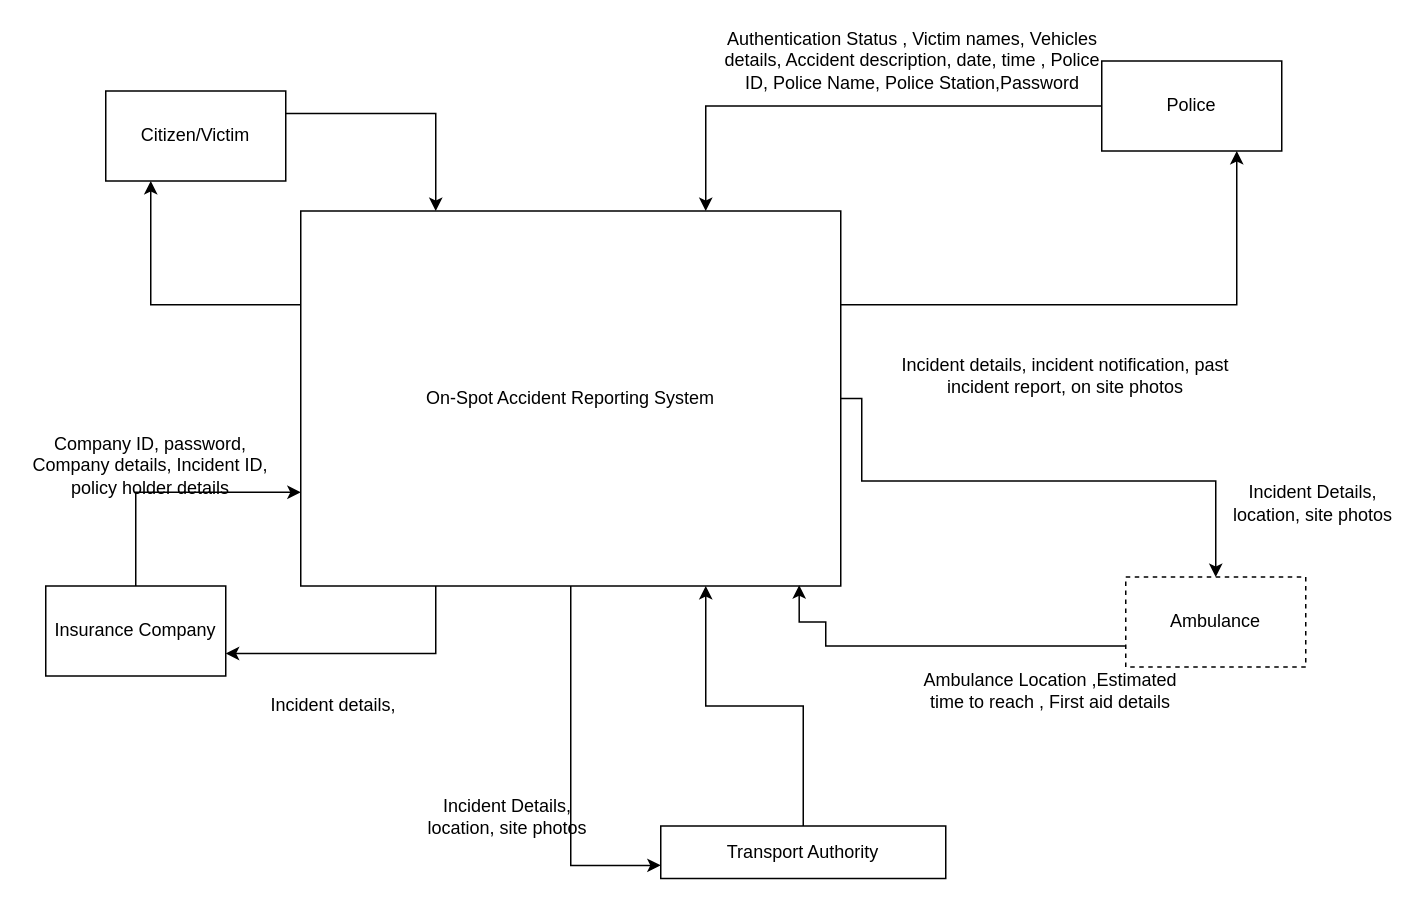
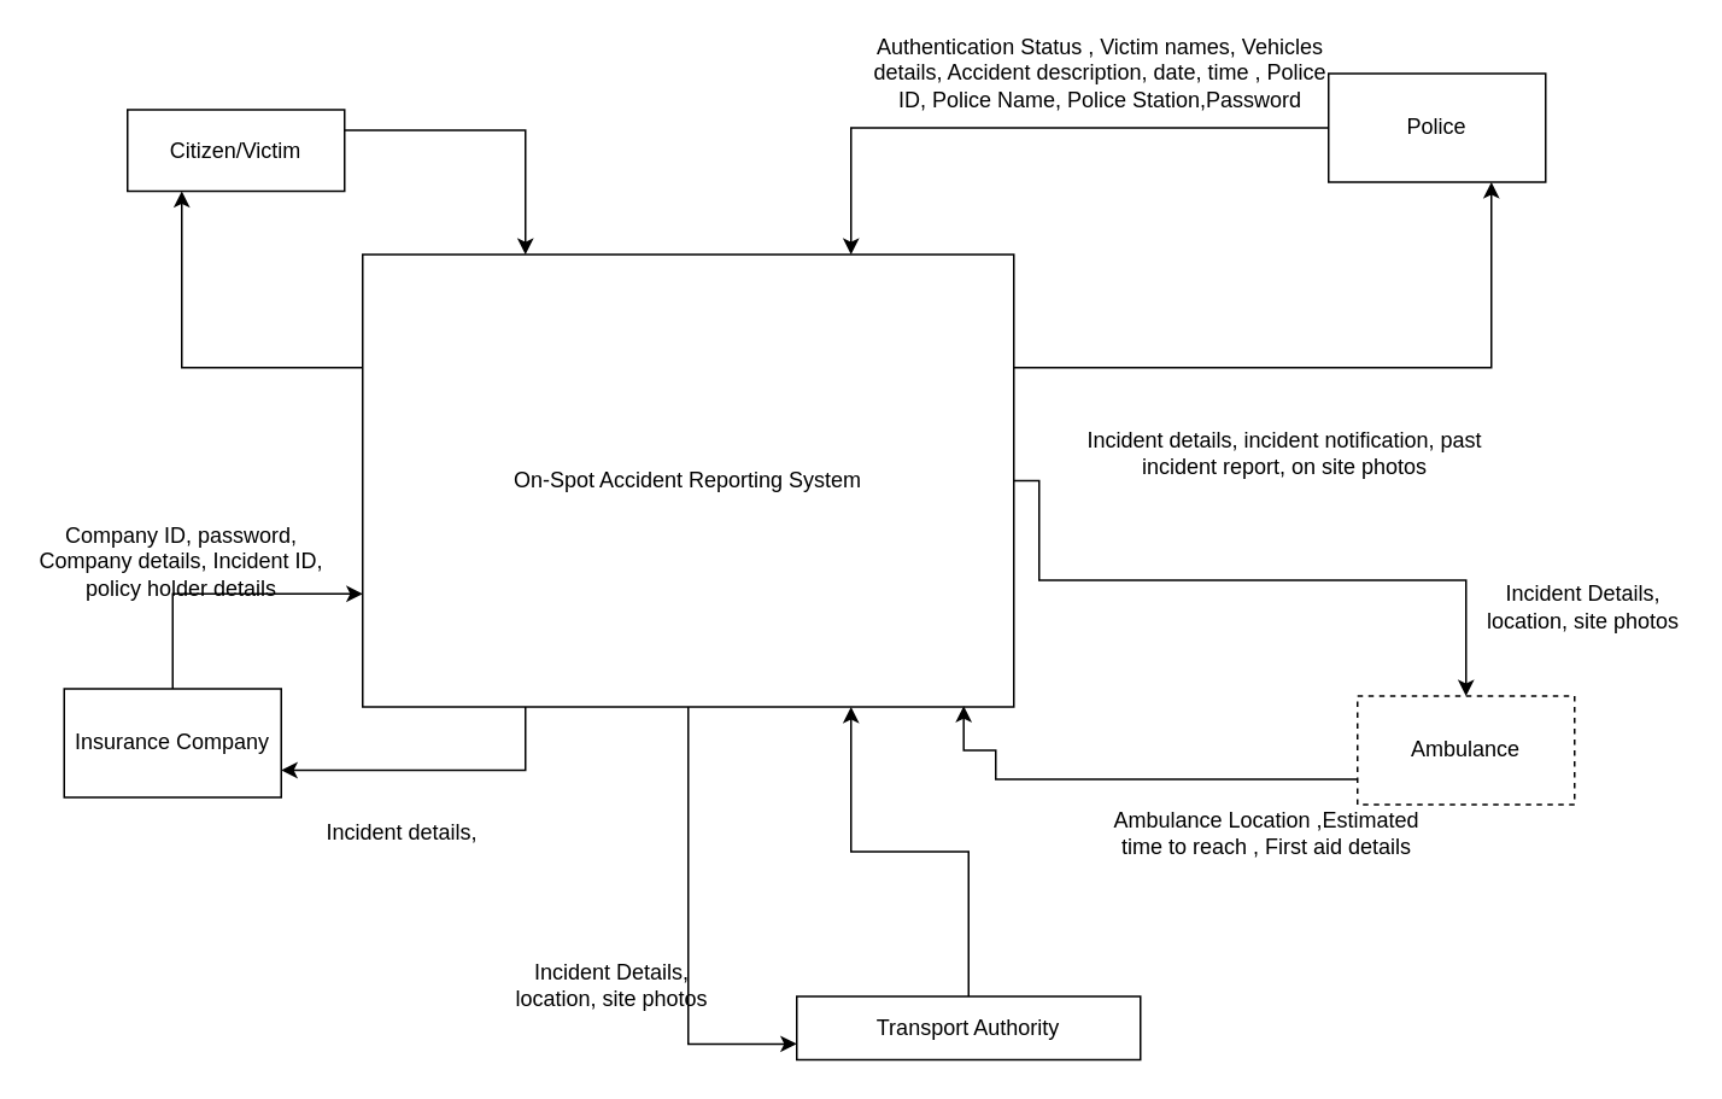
- <mxCell id="9" value="Citizen/Victim" style="rounded=0;whiteSpace=wrap;html=1;" parent="1" vertex="1"><mxGeometry x="70" y="60" width="120" height="60" as="geometry" /></mxCell>
+ <mxCell id="9" value="Citizen/Victim" style="rounded=0;whiteSpace=wrap;html=1;" parent="1" vertex="1"><mxGeometry x="70" y="60" width="120" height="45" as="geometry" /></mxCell>
- <mxCell id="13" value="Insurance Company" style="rounded=0;whiteSpace=wrap;html=1;" parent="1" vertex="1"><mxGeometry x="30" y="390" width="120" height="60" as="geometry" /></mxCell>
+ <mxCell id="13" value="Insurance Company" style="rounded=0;whiteSpace=wrap;html=1;" parent="1" vertex="1"><mxGeometry x="35" y="380" width="120" height="60" as="geometry" /></mxCell>
- <mxCell id="19" value="Incident details," style="text;html=1;strokeColor=none;fillColor=none;align=center;verticalAlign=middle;whiteSpace=wrap;rounded=0;" parent="1" vertex="1"><mxGeometry x="170" y="460" width="104" height="20" as="geometry" /></mxCell>
+ <mxCell id="19" value="Incident details," style="text;html=1;strokeColor=none;fillColor=none;align=center;verticalAlign=middle;whiteSpace=wrap;rounded=0;" parent="1" vertex="1"><mxGeometry x="170" y="450" width="104" height="20" as="geometry" /></mxCell>
